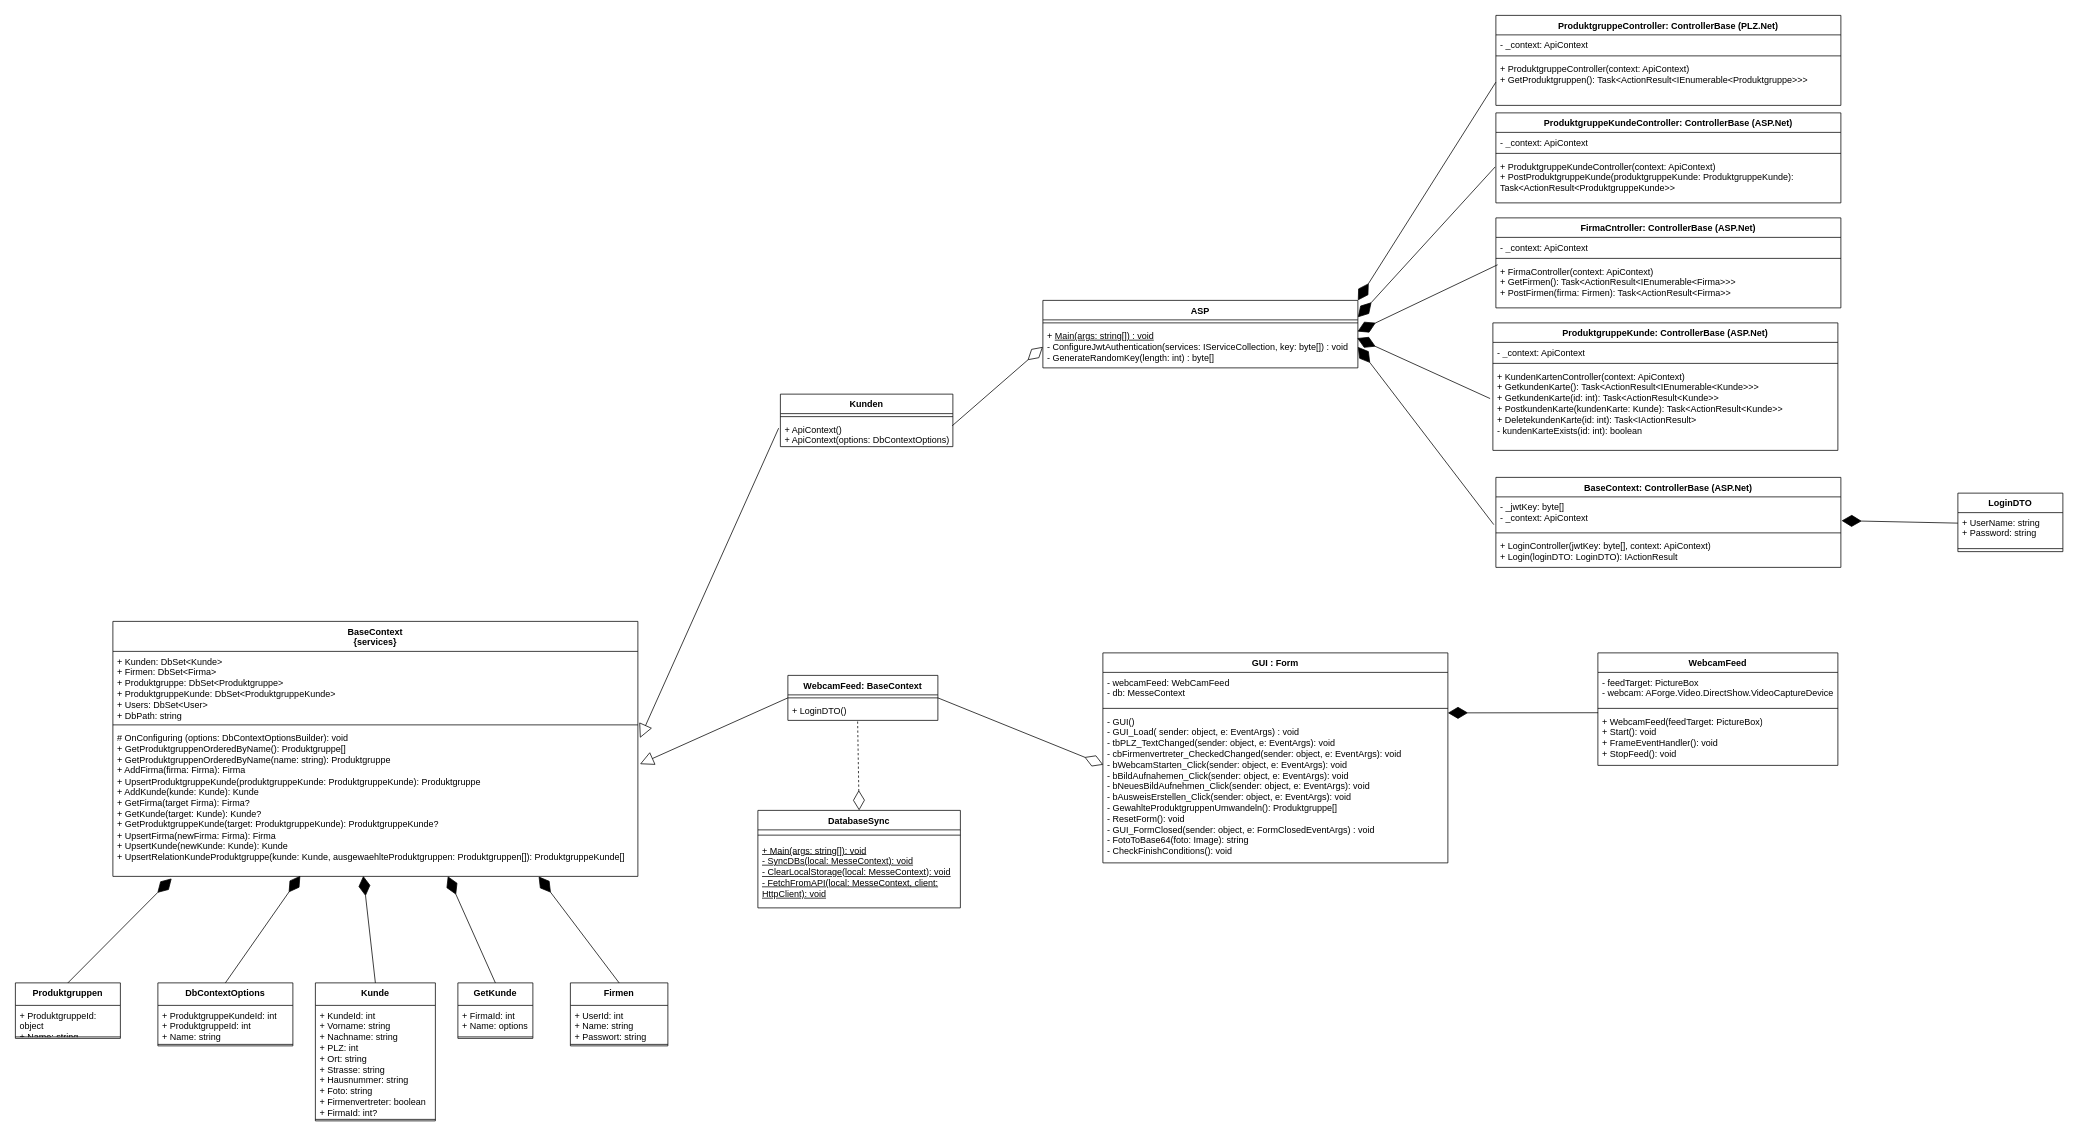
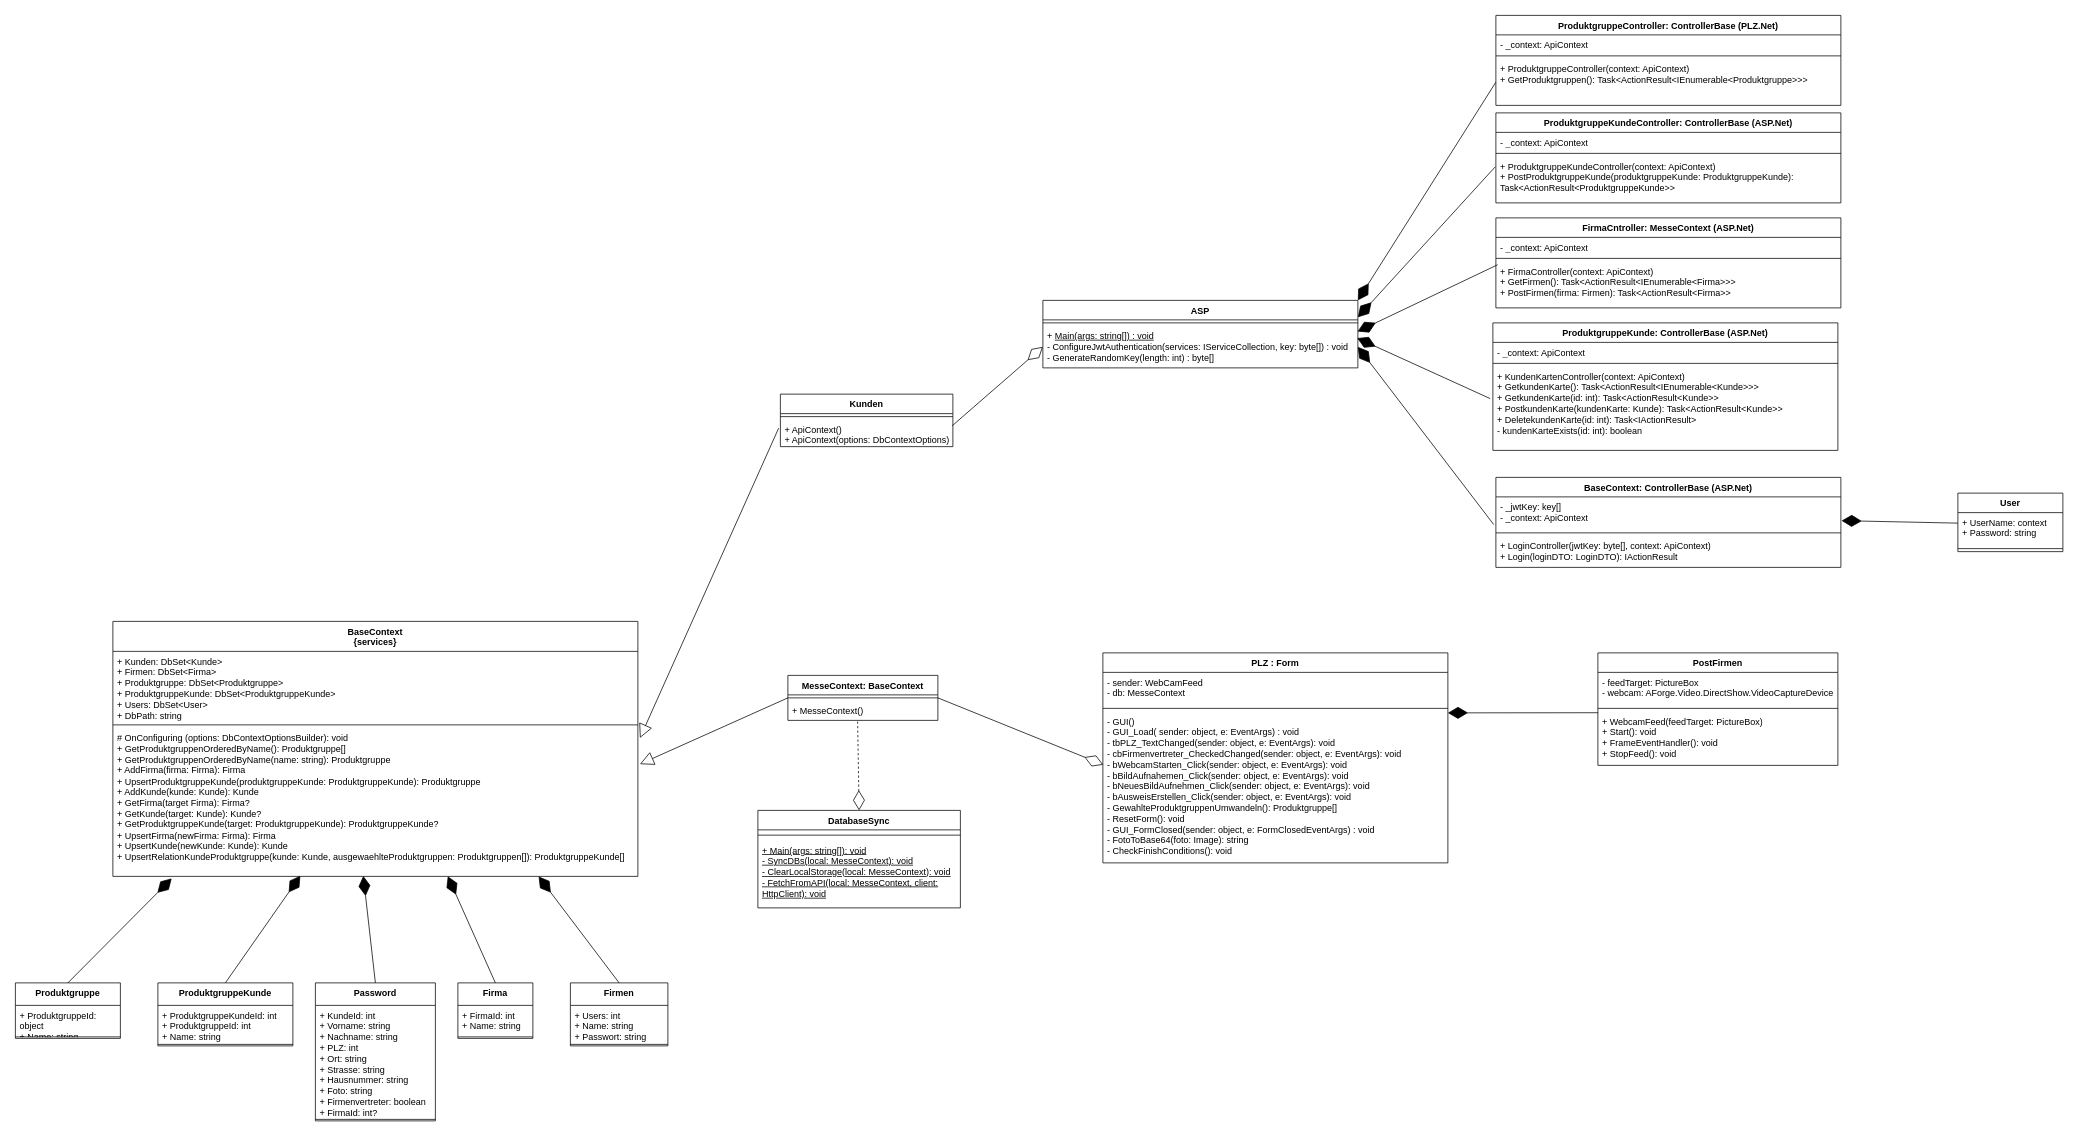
- <mxCell id="62" value="FirmaCntroller: ControllerBase (ASP.Net)" style="swimlane;fontStyle=1;align=center;verticalAlign=top;childLayout=stackLayout;horizontal=1;startSize=26;horizontalStack=0;resizeParent=1;resizeParentMax=0;resizeLast=0;collapsible=1;marginBottom=0;whiteSpace=wrap;html=1;" parent="1" vertex="1"><mxGeometry x="1994" y="290" width="460" height="120" as="geometry" /></mxCell>
+ <mxCell id="62" value="FirmaCntroller: MesseContext (ASP.Net)" style="swimlane;fontStyle=1;align=center;verticalAlign=top;childLayout=stackLayout;horizontal=1;startSize=26;horizontalStack=0;resizeParent=1;resizeParentMax=0;resizeLast=0;collapsible=1;marginBottom=0;whiteSpace=wrap;html=1;" parent="1" vertex="1"><mxGeometry x="1994" y="290" width="460" height="120" as="geometry" /></mxCell>
- <mxCell id="43" value="LoginDTO" style="swimlane;fontStyle=1;align=center;verticalAlign=top;childLayout=stackLayout;horizontal=1;startSize=26;horizontalStack=0;resizeParent=1;resizeParentMax=0;resizeLast=0;collapsible=1;marginBottom=0;whiteSpace=wrap;html=1;" parent="1" vertex="1"><mxGeometry x="2610" y="657" width="140" height="78" as="geometry" /></mxCell>
+ <mxCell id="43" value="User" style="swimlane;fontStyle=1;align=center;verticalAlign=top;childLayout=stackLayout;horizontal=1;startSize=26;horizontalStack=0;resizeParent=1;resizeParentMax=0;resizeLast=0;collapsible=1;marginBottom=0;whiteSpace=wrap;html=1;" parent="1" vertex="1"><mxGeometry x="2610" y="657" width="140" height="78" as="geometry" /></mxCell>
- <mxCell id="40" value="- _jwtKey: byte[]&lt;br&gt;- _context: ApiContext" style="text;strokeColor=none;fillColor=none;align=left;verticalAlign=top;spacingLeft=4;spacingRight=4;overflow=hidden;rotatable=0;points=[[0,0.5],[1,0.5]];portConstraint=eastwest;whiteSpace=wrap;html=1;" parent="39" vertex="1"><mxGeometry y="26" width="460" height="44" as="geometry" /></mxCell>
+ <mxCell id="40" value="- _jwtKey: key[]&lt;br&gt;- _context: ApiContext" style="text;strokeColor=none;fillColor=none;align=left;verticalAlign=top;spacingLeft=4;spacingRight=4;overflow=hidden;rotatable=0;points=[[0,0.5],[1,0.5]];portConstraint=eastwest;whiteSpace=wrap;html=1;" parent="39" vertex="1"><mxGeometry y="26" width="460" height="44" as="geometry" /></mxCell>
- <mxCell id="45" value="+ UserName: string&lt;br&gt;+ Password: string" style="text;strokeColor=none;fillColor=none;align=left;verticalAlign=top;spacingLeft=4;spacingRight=4;overflow=hidden;rotatable=0;points=[[0,0.5],[1,0.5]];portConstraint=eastwest;whiteSpace=wrap;html=1;" parent="43" vertex="1"><mxGeometry y="26" width="140" height="44" as="geometry" /></mxCell>
+ <mxCell id="45" value="+ UserName: context&lt;br&gt;+ Password: string" style="text;strokeColor=none;fillColor=none;align=left;verticalAlign=top;spacingLeft=4;spacingRight=4;overflow=hidden;rotatable=0;points=[[0,0.5],[1,0.5]];portConstraint=eastwest;whiteSpace=wrap;html=1;" parent="43" vertex="1"><mxGeometry y="26" width="140" height="44" as="geometry" /></mxCell>
- <mxCell id="2" value="GUI : Form" style="swimlane;fontStyle=1;align=center;verticalAlign=top;childLayout=stackLayout;horizontal=1;startSize=26;horizontalStack=0;resizeParent=1;resizeParentMax=0;resizeLast=0;collapsible=1;marginBottom=0;whiteSpace=wrap;html=1;" parent="1" vertex="1"><mxGeometry x="1470" y="870" width="460" height="280" as="geometry" /></mxCell>
+ <mxCell id="2" value="PLZ : Form" style="swimlane;fontStyle=1;align=center;verticalAlign=top;childLayout=stackLayout;horizontal=1;startSize=26;horizontalStack=0;resizeParent=1;resizeParentMax=0;resizeLast=0;collapsible=1;marginBottom=0;whiteSpace=wrap;html=1;" parent="1" vertex="1"><mxGeometry x="1470" y="870" width="460" height="280" as="geometry" /></mxCell>
- <mxCell id="6" value="WebcamFeed" style="swimlane;fontStyle=1;align=center;verticalAlign=top;childLayout=stackLayout;horizontal=1;startSize=26;horizontalStack=0;resizeParent=1;resizeParentMax=0;resizeLast=0;collapsible=1;marginBottom=0;whiteSpace=wrap;html=1;" parent="1" vertex="1"><mxGeometry x="2130" y="870" width="320" height="150" as="geometry" /></mxCell>
+ <mxCell id="6" value="PostFirmen" style="swimlane;fontStyle=1;align=center;verticalAlign=top;childLayout=stackLayout;horizontal=1;startSize=26;horizontalStack=0;resizeParent=1;resizeParentMax=0;resizeLast=0;collapsible=1;marginBottom=0;whiteSpace=wrap;html=1;" parent="1" vertex="1"><mxGeometry x="2130" y="870" width="320" height="150" as="geometry" /></mxCell>
- <mxCell id="10" value="WebcamFeed: BaseContext" style="swimlane;fontStyle=1;align=center;verticalAlign=top;childLayout=stackLayout;horizontal=1;startSize=26;horizontalStack=0;resizeParent=1;resizeParentMax=0;resizeLast=0;collapsible=1;marginBottom=0;whiteSpace=wrap;html=1;" parent="1" vertex="1"><mxGeometry x="1050" y="900" width="200" height="60" as="geometry" /></mxCell>
+ <mxCell id="10" value="MesseContext: BaseContext" style="swimlane;fontStyle=1;align=center;verticalAlign=top;childLayout=stackLayout;horizontal=1;startSize=26;horizontalStack=0;resizeParent=1;resizeParentMax=0;resizeLast=0;collapsible=1;marginBottom=0;whiteSpace=wrap;html=1;" parent="1" vertex="1"><mxGeometry x="1050" y="900" width="200" height="60" as="geometry" /></mxCell>
- <mxCell id="3" value="- webcamFeed: WebCamFeed&lt;br&gt;- db: MesseContext" style="text;strokeColor=none;fillColor=none;align=left;verticalAlign=top;spacingLeft=4;spacingRight=4;overflow=hidden;rotatable=0;points=[[0,0.5],[1,0.5]];portConstraint=eastwest;whiteSpace=wrap;html=1;" parent="2" vertex="1"><mxGeometry y="26" width="460" height="44" as="geometry" /></mxCell>
+ <mxCell id="3" value="- sender: WebCamFeed&lt;br&gt;- db: MesseContext" style="text;strokeColor=none;fillColor=none;align=left;verticalAlign=top;spacingLeft=4;spacingRight=4;overflow=hidden;rotatable=0;points=[[0,0.5],[1,0.5]];portConstraint=eastwest;whiteSpace=wrap;html=1;" parent="2" vertex="1"><mxGeometry y="26" width="460" height="44" as="geometry" /></mxCell>
- <mxCell id="12" value="+ LoginDTO()" style="text;strokeColor=none;fillColor=none;align=left;verticalAlign=top;spacingLeft=4;spacingRight=4;overflow=hidden;rotatable=0;points=[[0,0.5],[1,0.5]];portConstraint=eastwest;whiteSpace=wrap;html=1;" parent="10" vertex="1"><mxGeometry y="34" width="200" height="26" as="geometry" /></mxCell>
+ <mxCell id="12" value="+ MesseContext()" style="text;strokeColor=none;fillColor=none;align=left;verticalAlign=top;spacingLeft=4;spacingRight=4;overflow=hidden;rotatable=0;points=[[0,0.5],[1,0.5]];portConstraint=eastwest;whiteSpace=wrap;html=1;" parent="10" vertex="1"><mxGeometry y="34" width="200" height="26" as="geometry" /></mxCell>
- <mxCell id="26" value="Produktgruppen" style="swimlane;fontStyle=1;align=center;verticalAlign=top;childLayout=stackLayout;horizontal=1;startSize=30;horizontalStack=0;resizeParent=1;resizeParentMax=0;resizeLast=0;collapsible=1;marginBottom=0;whiteSpace=wrap;html=1;" parent="1" vertex="1"><mxGeometry x="20" y="1310" width="140" height="74" as="geometry"><mxRectangle x="-300" y="390" width="110" height="30" as="alternateBounds" /></mxGeometry></mxCell>
+ <mxCell id="26" value="Produktgruppe" style="swimlane;fontStyle=1;align=center;verticalAlign=top;childLayout=stackLayout;horizontal=1;startSize=30;horizontalStack=0;resizeParent=1;resizeParentMax=0;resizeLast=0;collapsible=1;marginBottom=0;whiteSpace=wrap;html=1;" parent="1" vertex="1"><mxGeometry x="20" y="1310" width="140" height="74" as="geometry"><mxRectangle x="-300" y="390" width="110" height="30" as="alternateBounds" /></mxGeometry></mxCell>
- <mxCell id="29" value="DbContextOptions" style="swimlane;fontStyle=1;align=center;verticalAlign=top;childLayout=stackLayout;horizontal=1;startSize=30;horizontalStack=0;resizeParent=1;resizeParentMax=0;resizeLast=0;collapsible=1;marginBottom=0;whiteSpace=wrap;html=1;" parent="1" vertex="1"><mxGeometry x="210" y="1310" width="180" height="84" as="geometry"><mxRectangle x="-300" y="390" width="110" height="30" as="alternateBounds" /></mxGeometry></mxCell>
+ <mxCell id="29" value="ProduktgruppeKunde" style="swimlane;fontStyle=1;align=center;verticalAlign=top;childLayout=stackLayout;horizontal=1;startSize=30;horizontalStack=0;resizeParent=1;resizeParentMax=0;resizeLast=0;collapsible=1;marginBottom=0;whiteSpace=wrap;html=1;" parent="1" vertex="1"><mxGeometry x="210" y="1310" width="180" height="84" as="geometry"><mxRectangle x="-300" y="390" width="110" height="30" as="alternateBounds" /></mxGeometry></mxCell>
- <mxCell id="23" value="Kunde" style="swimlane;fontStyle=1;align=center;verticalAlign=top;childLayout=stackLayout;horizontal=1;startSize=30;horizontalStack=0;resizeParent=1;resizeParentMax=0;resizeLast=0;collapsible=1;marginBottom=0;whiteSpace=wrap;html=1;" parent="1" vertex="1"><mxGeometry x="420" y="1310" width="160" height="184" as="geometry"><mxRectangle x="-300" y="390" width="110" height="30" as="alternateBounds" /></mxGeometry></mxCell>
+ <mxCell id="23" value="Password" style="swimlane;fontStyle=1;align=center;verticalAlign=top;childLayout=stackLayout;horizontal=1;startSize=30;horizontalStack=0;resizeParent=1;resizeParentMax=0;resizeLast=0;collapsible=1;marginBottom=0;whiteSpace=wrap;html=1;" parent="1" vertex="1"><mxGeometry x="420" y="1310" width="160" height="184" as="geometry"><mxRectangle x="-300" y="390" width="110" height="30" as="alternateBounds" /></mxGeometry></mxCell>
- <mxCell id="20" value="GetKunde" style="swimlane;fontStyle=1;align=center;verticalAlign=top;childLayout=stackLayout;horizontal=1;startSize=30;horizontalStack=0;resizeParent=1;resizeParentMax=0;resizeLast=0;collapsible=1;marginBottom=0;whiteSpace=wrap;html=1;" parent="1" vertex="1"><mxGeometry x="610" y="1310" width="100" height="74" as="geometry"><mxRectangle x="-300" y="390" width="110" height="30" as="alternateBounds" /></mxGeometry></mxCell>
+ <mxCell id="20" value="Firma" style="swimlane;fontStyle=1;align=center;verticalAlign=top;childLayout=stackLayout;horizontal=1;startSize=30;horizontalStack=0;resizeParent=1;resizeParentMax=0;resizeLast=0;collapsible=1;marginBottom=0;whiteSpace=wrap;html=1;" parent="1" vertex="1"><mxGeometry x="610" y="1310" width="100" height="74" as="geometry"><mxRectangle x="-300" y="390" width="110" height="30" as="alternateBounds" /></mxGeometry></mxCell>
- <mxCell id="21" value="+ FirmaId: int&lt;br&gt;+ Name: options" style="text;strokeColor=none;fillColor=none;align=left;verticalAlign=top;spacingLeft=4;spacingRight=4;overflow=hidden;rotatable=0;points=[[0,0.5],[1,0.5]];portConstraint=eastwest;whiteSpace=wrap;html=1;" parent="20" vertex="1"><mxGeometry y="30" width="100" height="40" as="geometry" /></mxCell>
+ <mxCell id="21" value="+ FirmaId: int&lt;br&gt;+ Name: string" style="text;strokeColor=none;fillColor=none;align=left;verticalAlign=top;spacingLeft=4;spacingRight=4;overflow=hidden;rotatable=0;points=[[0,0.5],[1,0.5]];portConstraint=eastwest;whiteSpace=wrap;html=1;" parent="20" vertex="1"><mxGeometry y="30" width="100" height="40" as="geometry" /></mxCell>
- <mxCell id="33" value="+ UserId: int&lt;br&gt;+ Name: string&lt;br&gt;+ Passwort: string" style="text;strokeColor=none;fillColor=none;align=left;verticalAlign=top;spacingLeft=4;spacingRight=4;overflow=hidden;rotatable=0;points=[[0,0.5],[1,0.5]];portConstraint=eastwest;whiteSpace=wrap;html=1;" parent="32" vertex="1"><mxGeometry y="30" width="130" height="50" as="geometry" /></mxCell>
+ <mxCell id="33" value="+ Users: int&lt;br&gt;+ Name: string&lt;br&gt;+ Passwort: string" style="text;strokeColor=none;fillColor=none;align=left;verticalAlign=top;spacingLeft=4;spacingRight=4;overflow=hidden;rotatable=0;points=[[0,0.5],[1,0.5]];portConstraint=eastwest;whiteSpace=wrap;html=1;" parent="32" vertex="1"><mxGeometry y="30" width="130" height="50" as="geometry" /></mxCell>
